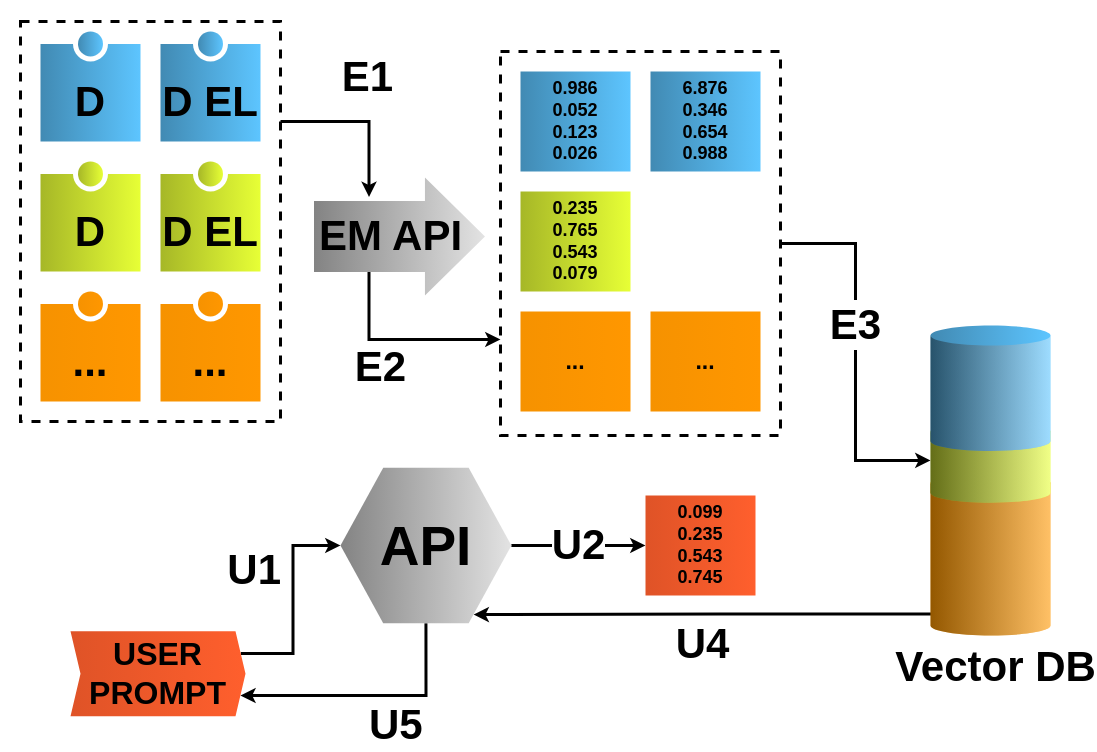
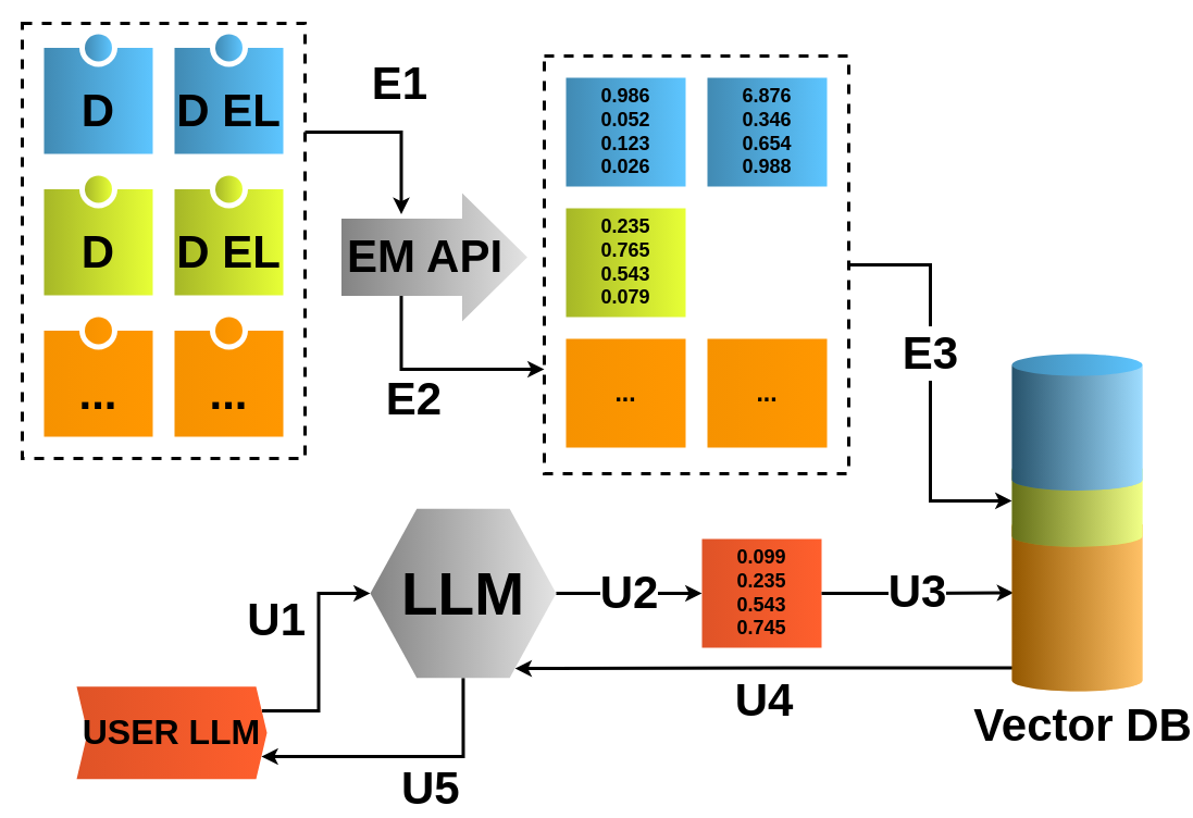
+ <mxCell id="21" value="U3" style="edgeStyle=orthogonalEdgeStyle;rounded=0;orthogonalLoop=1;jettySize=auto;html=1;entryX=0.013;entryY=0.442;entryDx=0;entryDy=0;entryPerimeter=0;strokeColor=#000000;fontColor=#000000;labelBackgroundColor=#FFFFFF;strokeWidth=3;fontSize=42;fontStyle=1;spacing=0;" parent="1" source="20" target="26" edge="1"><mxGeometry relative="1" as="geometry" /></mxCell>
- <mxCell id="7" value="API" style="shape=hexagon;strokeWidth=4;html=1;fillColor=#838383;strokeColor=none;shadow=0;fontSize=55;fontColor=#000000;align=center;fontStyle=1;whiteSpace=wrap;spacing=10;rounded=0;gradientColor=#E3E3E3;gradientDirection=east;" parent="1" vertex="1"><mxGeometry x="340" y="467.18" width="170.9" height="155.64" as="geometry" /></mxCell>
+ <mxCell id="7" value="LLM" style="shape=hexagon;strokeWidth=4;html=1;fillColor=#838383;strokeColor=none;shadow=0;fontSize=55;fontColor=#000000;align=center;fontStyle=1;whiteSpace=wrap;spacing=10;rounded=0;gradientColor=#E3E3E3;gradientDirection=east;" parent="1" vertex="1"><mxGeometry x="340" y="467.18" width="170.9" height="155.64" as="geometry" /></mxCell>
- <mxCell id="24" value="USER PROMPT" style="shape=step;perimeter=stepPerimeter;whiteSpace=wrap;html=1;fixedSize=1;size=10;direction=east;fillColor=#DF5327;strokeColor=none;rounded=0;gradientColor=#FF5F2D;gradientDirection=east;fontColor=#000000;fontStyle=1;fontSize=32;" parent="1" vertex="1"><mxGeometry x="70" y="630.64" width="175" height="85" as="geometry" /></mxCell>
+ <mxCell id="24" value="USER LLM" style="shape=step;perimeter=stepPerimeter;whiteSpace=wrap;html=1;fixedSize=1;size=10;direction=east;fillColor=#DF5327;strokeColor=none;rounded=0;gradientColor=#FF5F2D;gradientDirection=east;fontColor=#000000;fontStyle=1;fontSize=32;" parent="1" vertex="1"><mxGeometry x="70" y="630.64" width="175" height="85" as="geometry" /></mxCell>
